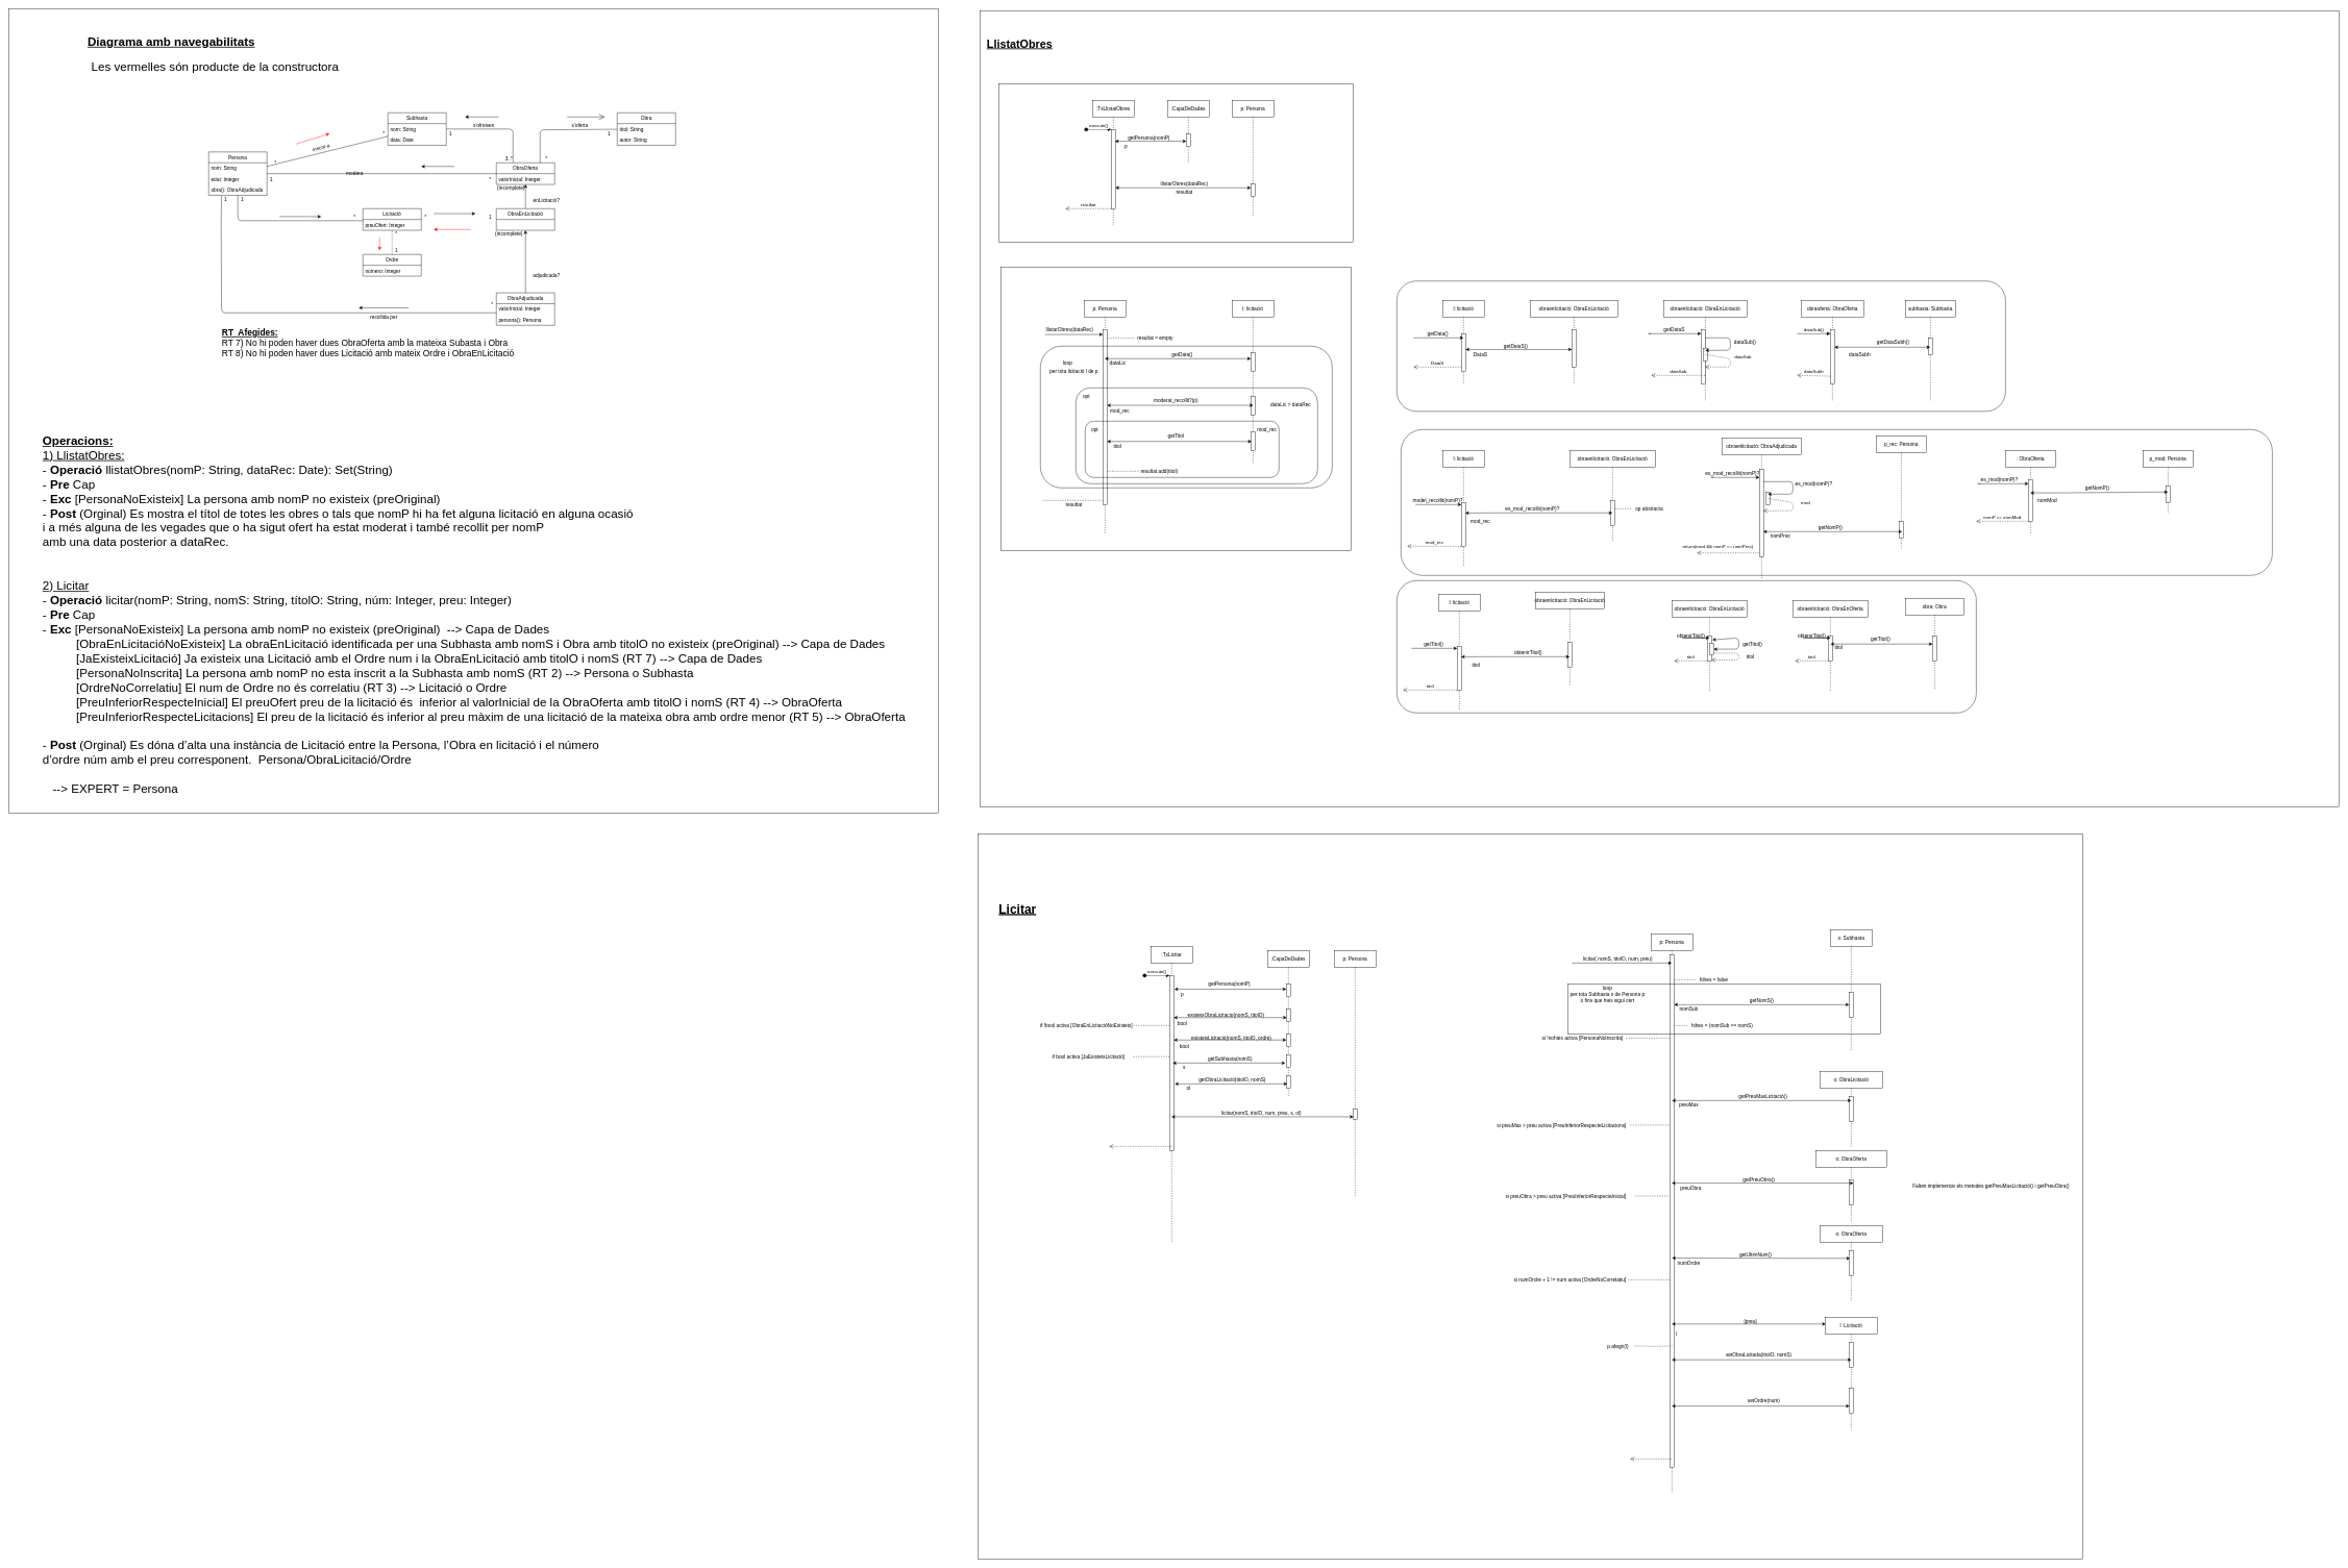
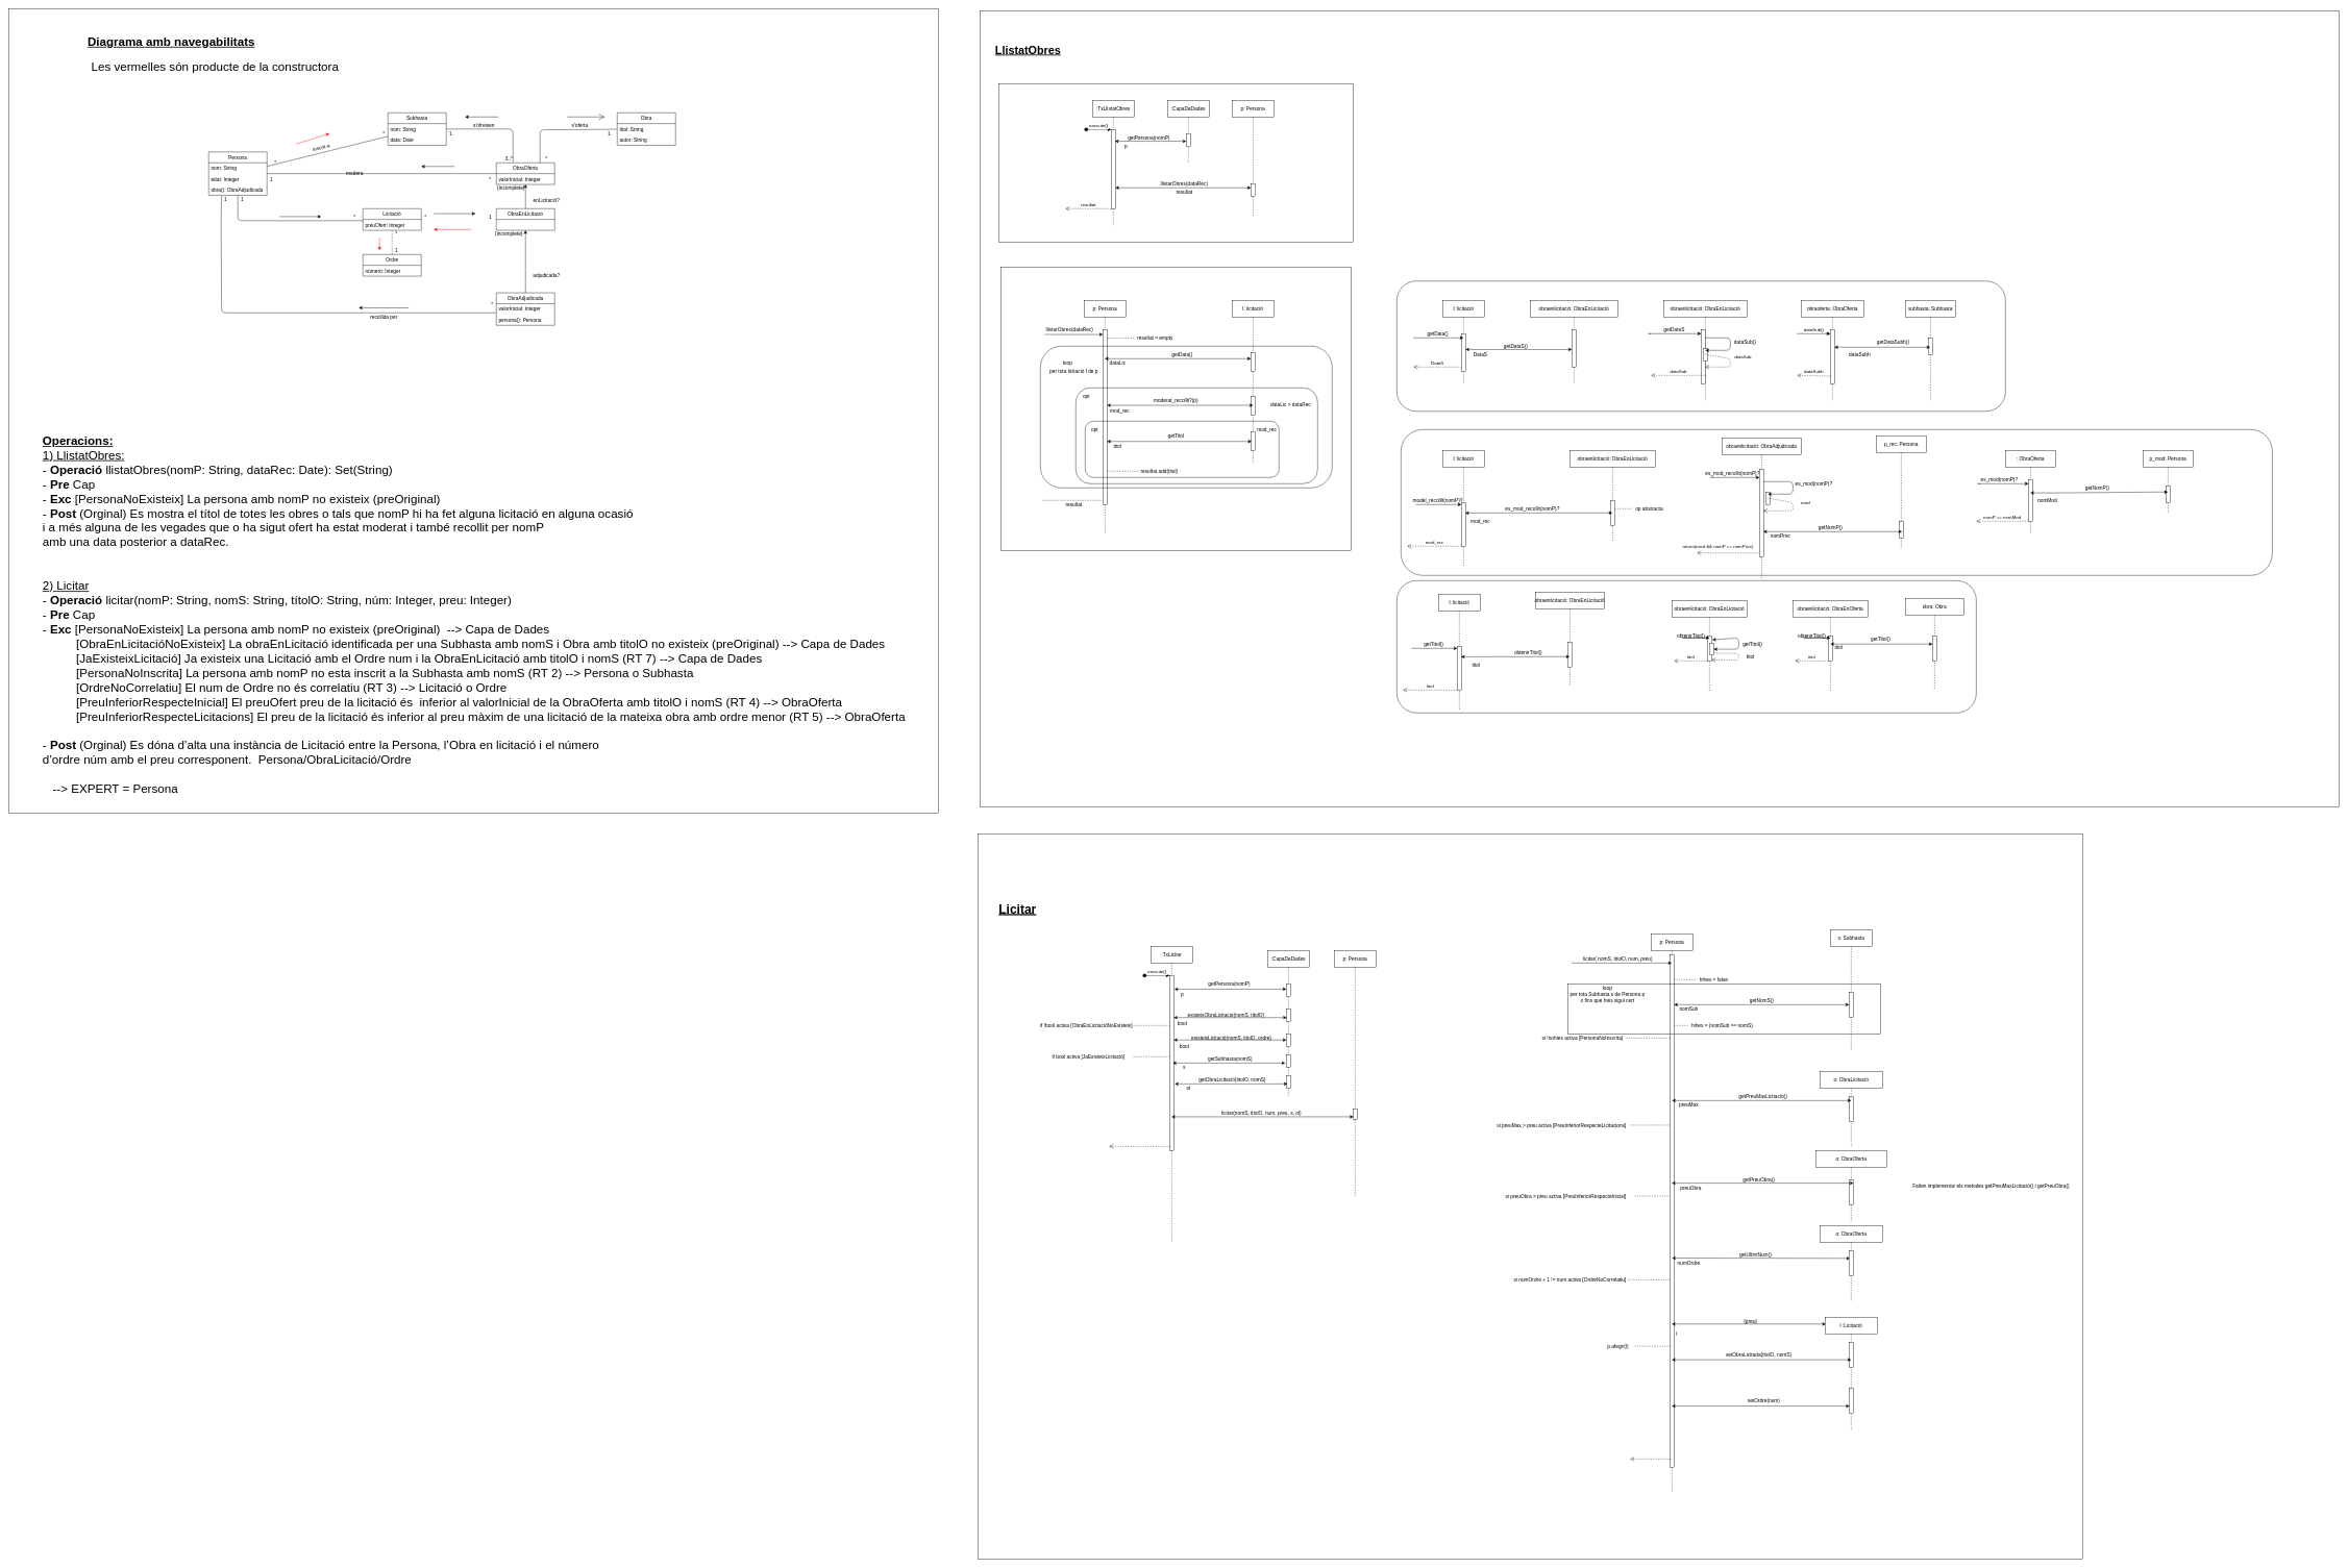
- <mxCell id="196" value="LlistatObres" style="text;html=1;align=center;verticalAlign=middle;resizable=0;points=[];autosize=1;strokeColor=none;fontStyle=5;fontSize=27;" parent="1" vertex="1"><mxGeometry x="2360" y="85" width="170" height="40" as="geometry" /></mxCell>
+ <mxCell id="196" value="LlistatObres" style="text;html=1;align=center;verticalAlign=middle;resizable=0;points=[];autosize=1;strokeColor=none;fontStyle=5;fontSize=27;" parent="1" vertex="1"><mxGeometry x="2380" y="100" width="170" height="40" as="geometry" /></mxCell>
- <mxCell id="29" value="&lt;div style=&quot;font-size: 21px;&quot;&gt;&lt;b style=&quot;font-size: 21px;&quot;&gt;&lt;u style=&quot;font-size: 21px;&quot;&gt;RT&amp;nbsp; Afegides:&lt;/u&gt;&lt;/b&gt;&lt;/div&gt;&lt;div style=&quot;font-size: 21px;&quot;&gt;RT 7) No hi poden haver dues ObraOferta amb la mateixa Subasta i Obra&lt;/div&gt;&lt;div style=&quot;font-size: 21px;&quot;&gt;RT 8) No hi poden haver dues Licitació amb mateix Ordre i ObraEnLicitació &lt;br style=&quot;font-size: 21px;&quot;&gt;&lt;/div&gt;&lt;div style=&quot;font-size: 21px;&quot;&gt;&lt;br style=&quot;font-size: 21px;&quot;&gt;&lt;/div&gt;" style="text;html=1;align=left;verticalAlign=middle;resizable=0;points=[];autosize=1;strokeColor=none;fontSize=21;" parent="1" vertex="1"><mxGeometry x="530" y="780" width="710" height="110" as="geometry" /></mxCell>
